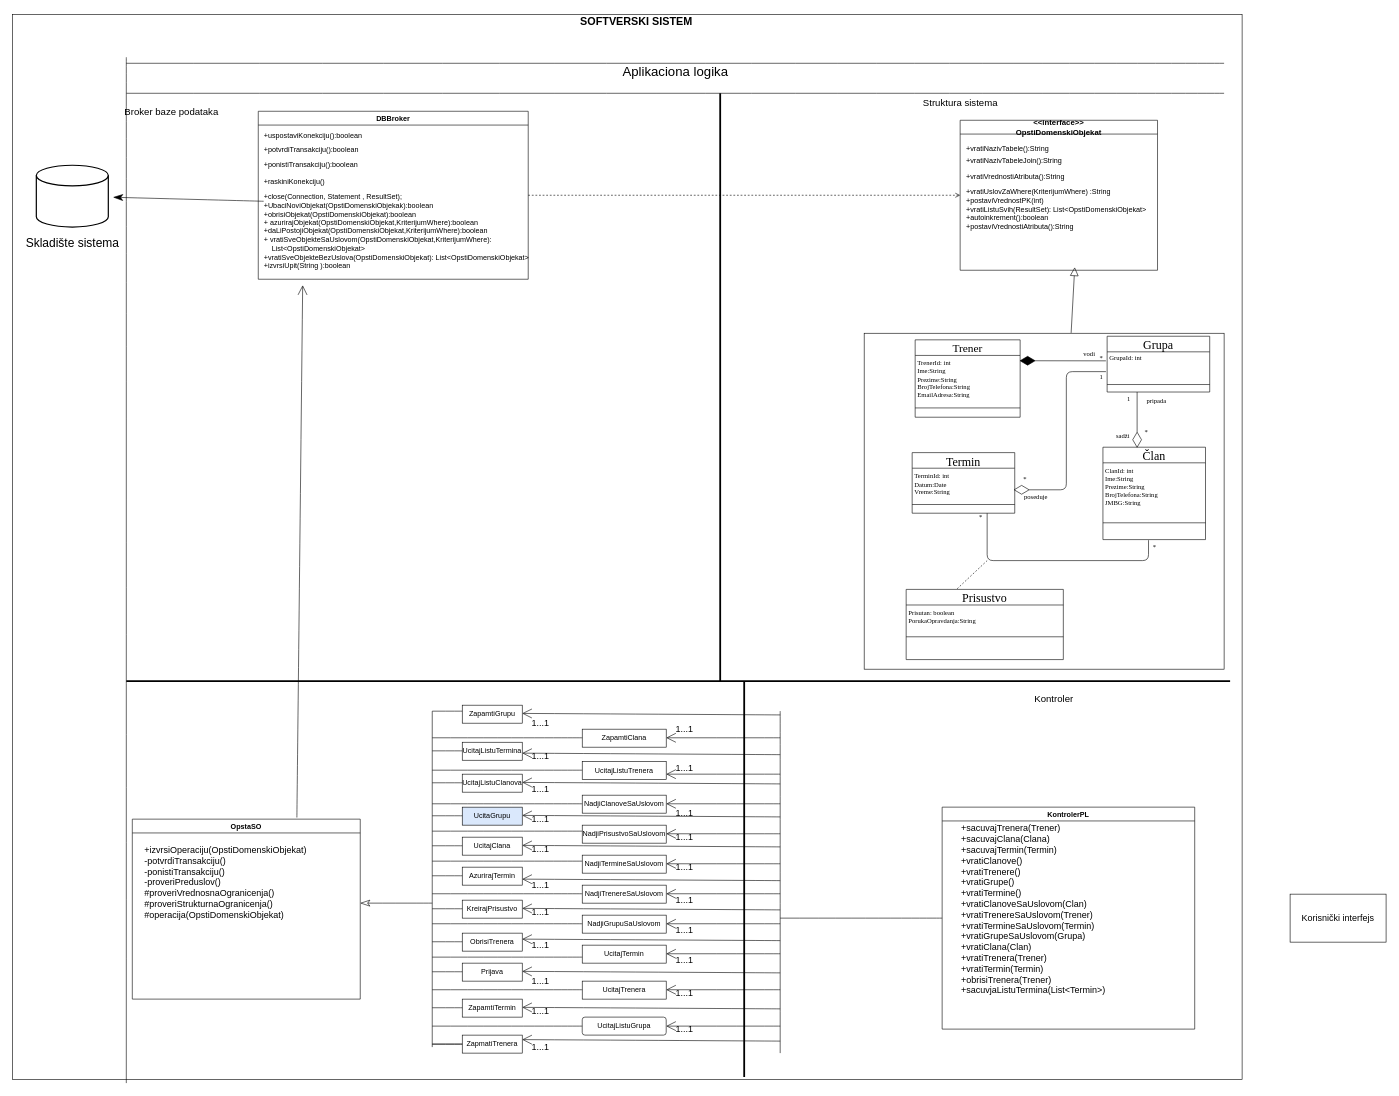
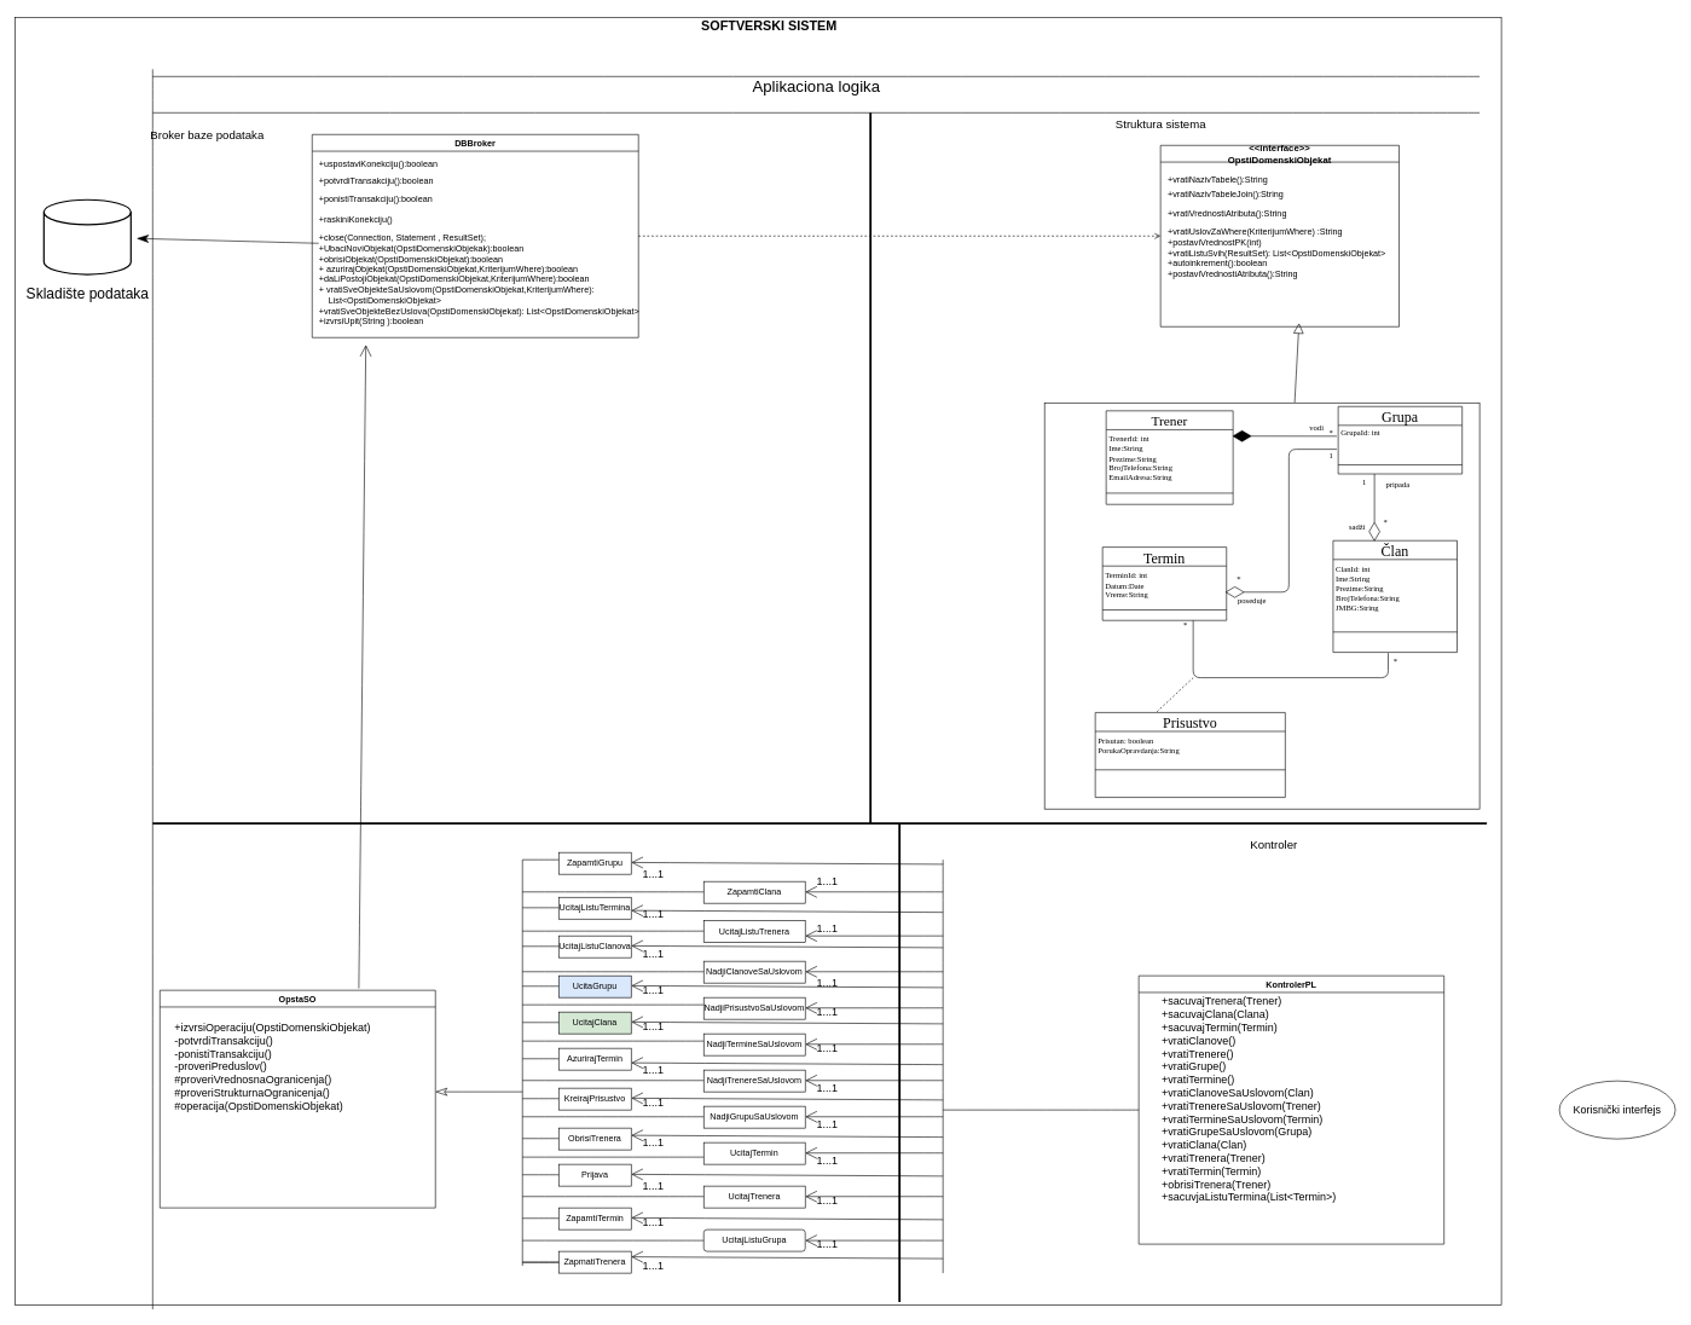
- <mxCell id="48" value="&lt;font style=&quot;font-size: 20px&quot;&gt;Skladište sistema&lt;/font&gt;" style="text;html=1;align=center;verticalAlign=middle;resizable=0;points=[];autosize=1;strokeColor=none;fillColor=none;hachureGap=4;fontSize=18;" vertex="1" parent="1"><mxGeometry x="30" y="390" width="180" height="30" as="geometry" /></mxCell>
+ <mxCell id="48" value="&lt;font style=&quot;font-size: 20px&quot;&gt;Skladište podataka&lt;/font&gt;" style="text;html=1;align=center;verticalAlign=middle;resizable=0;points=[];autosize=1;strokeColor=none;fillColor=none;hachureGap=4;fontSize=18;" vertex="1" parent="1"><mxGeometry x="30" y="390" width="180" height="30" as="geometry" /></mxCell>
- <mxCell id="54" value="UcitajClana" style="rounded=0;whiteSpace=wrap;html=1;" vertex="1" parent="1"><mxGeometry x="770" y="1395" width="100" height="30" as="geometry" /></mxCell>
+ <mxCell id="54" value="UcitajClana" style="rounded=0;whiteSpace=wrap;html=1;fillColor=#d5e8d4;" vertex="1" parent="1"><mxGeometry x="770" y="1395" width="100" height="30" as="geometry" /></mxCell>
- <mxCell id="119" value="Korisnički interfejs" style="rounded=0;whiteSpace=wrap;html=1;hachureGap=4;fontSize=15;" vertex="1" parent="1"><mxGeometry x="2150" y="1490" width="160" height="80" as="geometry" /></mxCell>
+ <mxCell id="119" value="Korisnički interfejs" style="ellipse;whiteSpace=wrap;html=1;hachureGap=4;fontSize=15;" vertex="1" parent="1"><mxGeometry x="2150" y="1490" width="160" height="80" as="geometry" /></mxCell>
